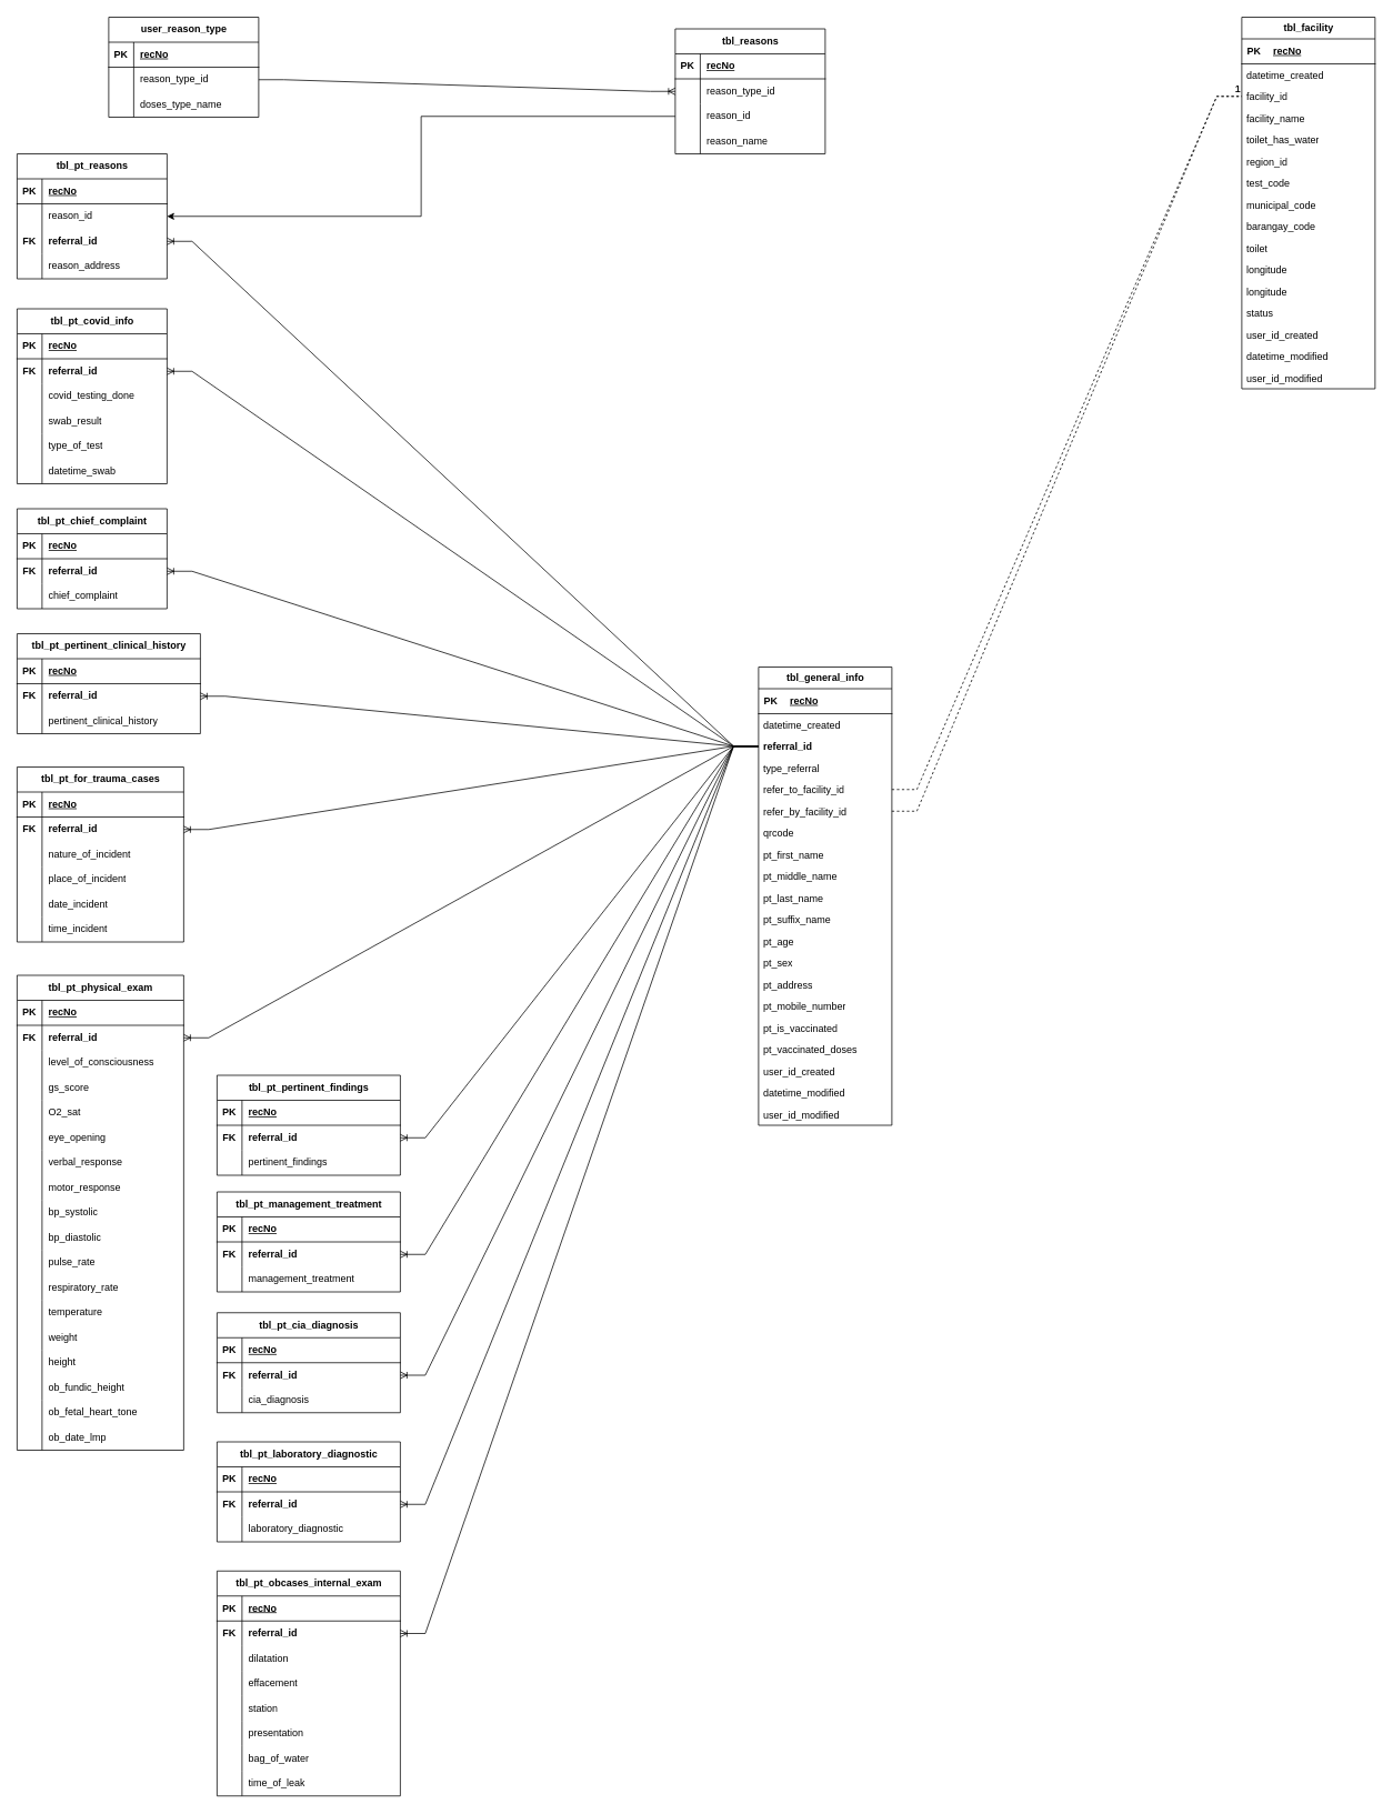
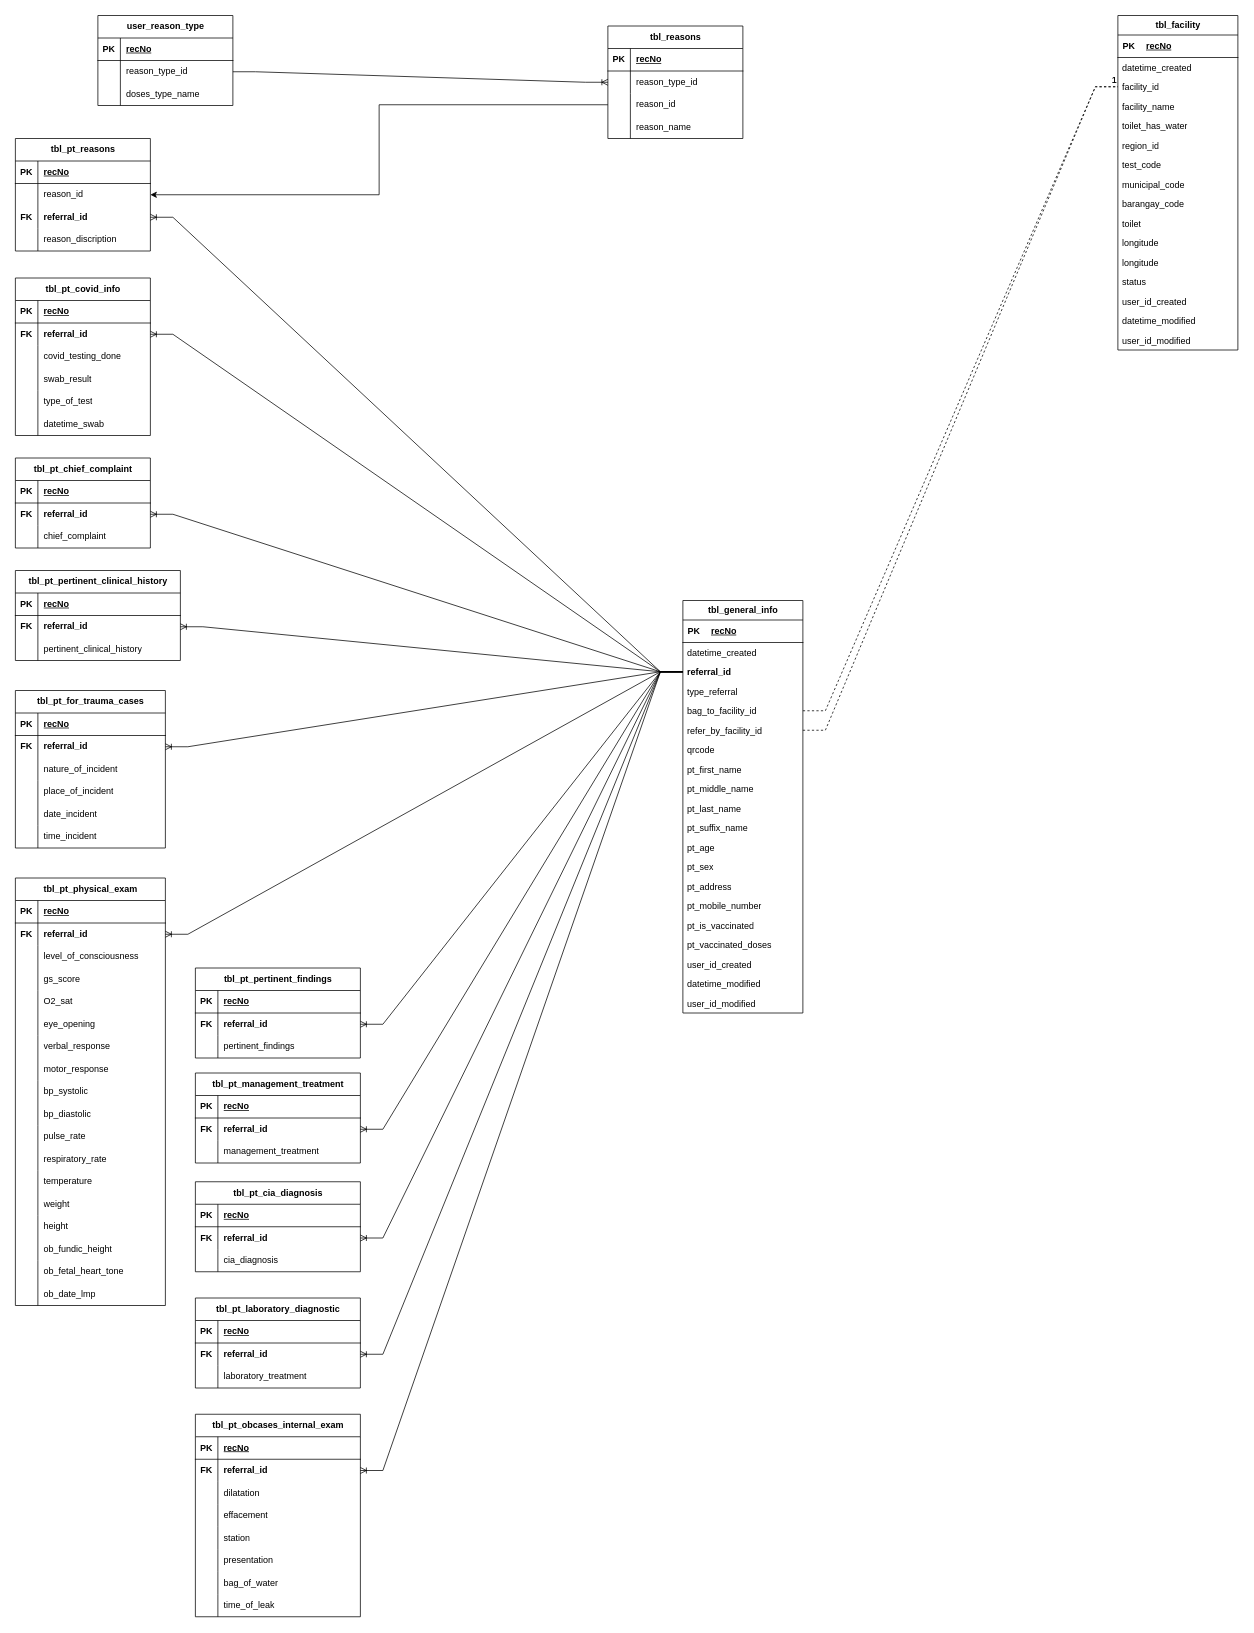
- <mxCell id="73" value="reason_address" style="shape=partialRectangle;connectable=0;fillColor=none;top=0;left=0;bottom=0;right=0;align=left;spacingLeft=6;overflow=hidden;whiteSpace=wrap;html=1;" vertex="1" parent="71"><mxGeometry x="30" width="150" height="30" as="geometry"><mxRectangle width="150" height="30" as="alternateBounds" /></mxGeometry></mxCell>
+ <mxCell id="73" value="reason_discription" style="shape=partialRectangle;connectable=0;fillColor=none;top=0;left=0;bottom=0;right=0;align=left;spacingLeft=6;overflow=hidden;whiteSpace=wrap;html=1;" vertex="1" parent="71"><mxGeometry x="30" width="150" height="30" as="geometry"><mxRectangle width="150" height="30" as="alternateBounds" /></mxGeometry></mxCell>
- <mxCell id="10" value="refer_to_facility_id" style="text;strokeColor=none;fillColor=none;align=left;verticalAlign=top;spacingLeft=4;spacingRight=4;overflow=hidden;rotatable=0;points=[[0,0.5],[1,0.5]];portConstraint=eastwest;whiteSpace=wrap;html=1;fontStyle=0" vertex="1" parent="2"><mxGeometry y="134" width="160" height="26" as="geometry" /></mxCell>
+ <mxCell id="10" value="bag_to_facility_id" style="text;strokeColor=none;fillColor=none;align=left;verticalAlign=top;spacingLeft=4;spacingRight=4;overflow=hidden;rotatable=0;points=[[0,0.5],[1,0.5]];portConstraint=eastwest;whiteSpace=wrap;html=1;fontStyle=0" vertex="1" parent="2"><mxGeometry y="134" width="160" height="26" as="geometry" /></mxCell>
- <mxCell id="249" value="&lt;span style=&quot;text-align: center; text-wrap: nowrap;&quot;&gt;laboratory_diagnostic&lt;/span&gt;" style="shape=partialRectangle;connectable=0;fillColor=none;top=0;left=0;bottom=0;right=0;align=left;spacingLeft=6;overflow=hidden;whiteSpace=wrap;html=1;fontStyle=0" vertex="1" parent="247"><mxGeometry x="30" width="190" height="30" as="geometry"><mxRectangle width="190" height="30" as="alternateBounds" /></mxGeometry></mxCell>
+ <mxCell id="249" value="&lt;span style=&quot;text-align: center; text-wrap: nowrap;&quot;&gt;laboratory_treatment&lt;/span&gt;" style="shape=partialRectangle;connectable=0;fillColor=none;top=0;left=0;bottom=0;right=0;align=left;spacingLeft=6;overflow=hidden;whiteSpace=wrap;html=1;fontStyle=0" vertex="1" parent="247"><mxGeometry x="30" width="190" height="30" as="geometry"><mxRectangle width="190" height="30" as="alternateBounds" /></mxGeometry></mxCell>
